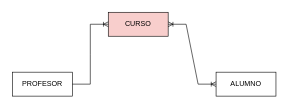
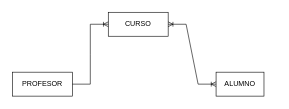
- <mxCell id="3" value="CURSO" style="whiteSpace=wrap;html=1;align=center;fillColor=#f8cecc;" vertex="1" parent="1"><mxGeometry x="180" y="20" width="100" height="40" as="geometry" /></mxCell>
+ <mxCell id="3" value="CURSO" style="whiteSpace=wrap;html=1;align=center;" vertex="1" parent="1"><mxGeometry x="180" y="20" width="100" height="40" as="geometry" /></mxCell>
- <mxCell id="2" value="ALUMNO" style="whiteSpace=wrap;html=1;align=center;" vertex="1" parent="1"><mxGeometry x="360" y="120" width="100" height="40" as="geometry" /></mxCell>
+ <mxCell id="2" value="ALUMNO" style="whiteSpace=wrap;html=1;align=center;" vertex="1" parent="1"><mxGeometry x="360" y="120" width="80" height="40" as="geometry" /></mxCell>
